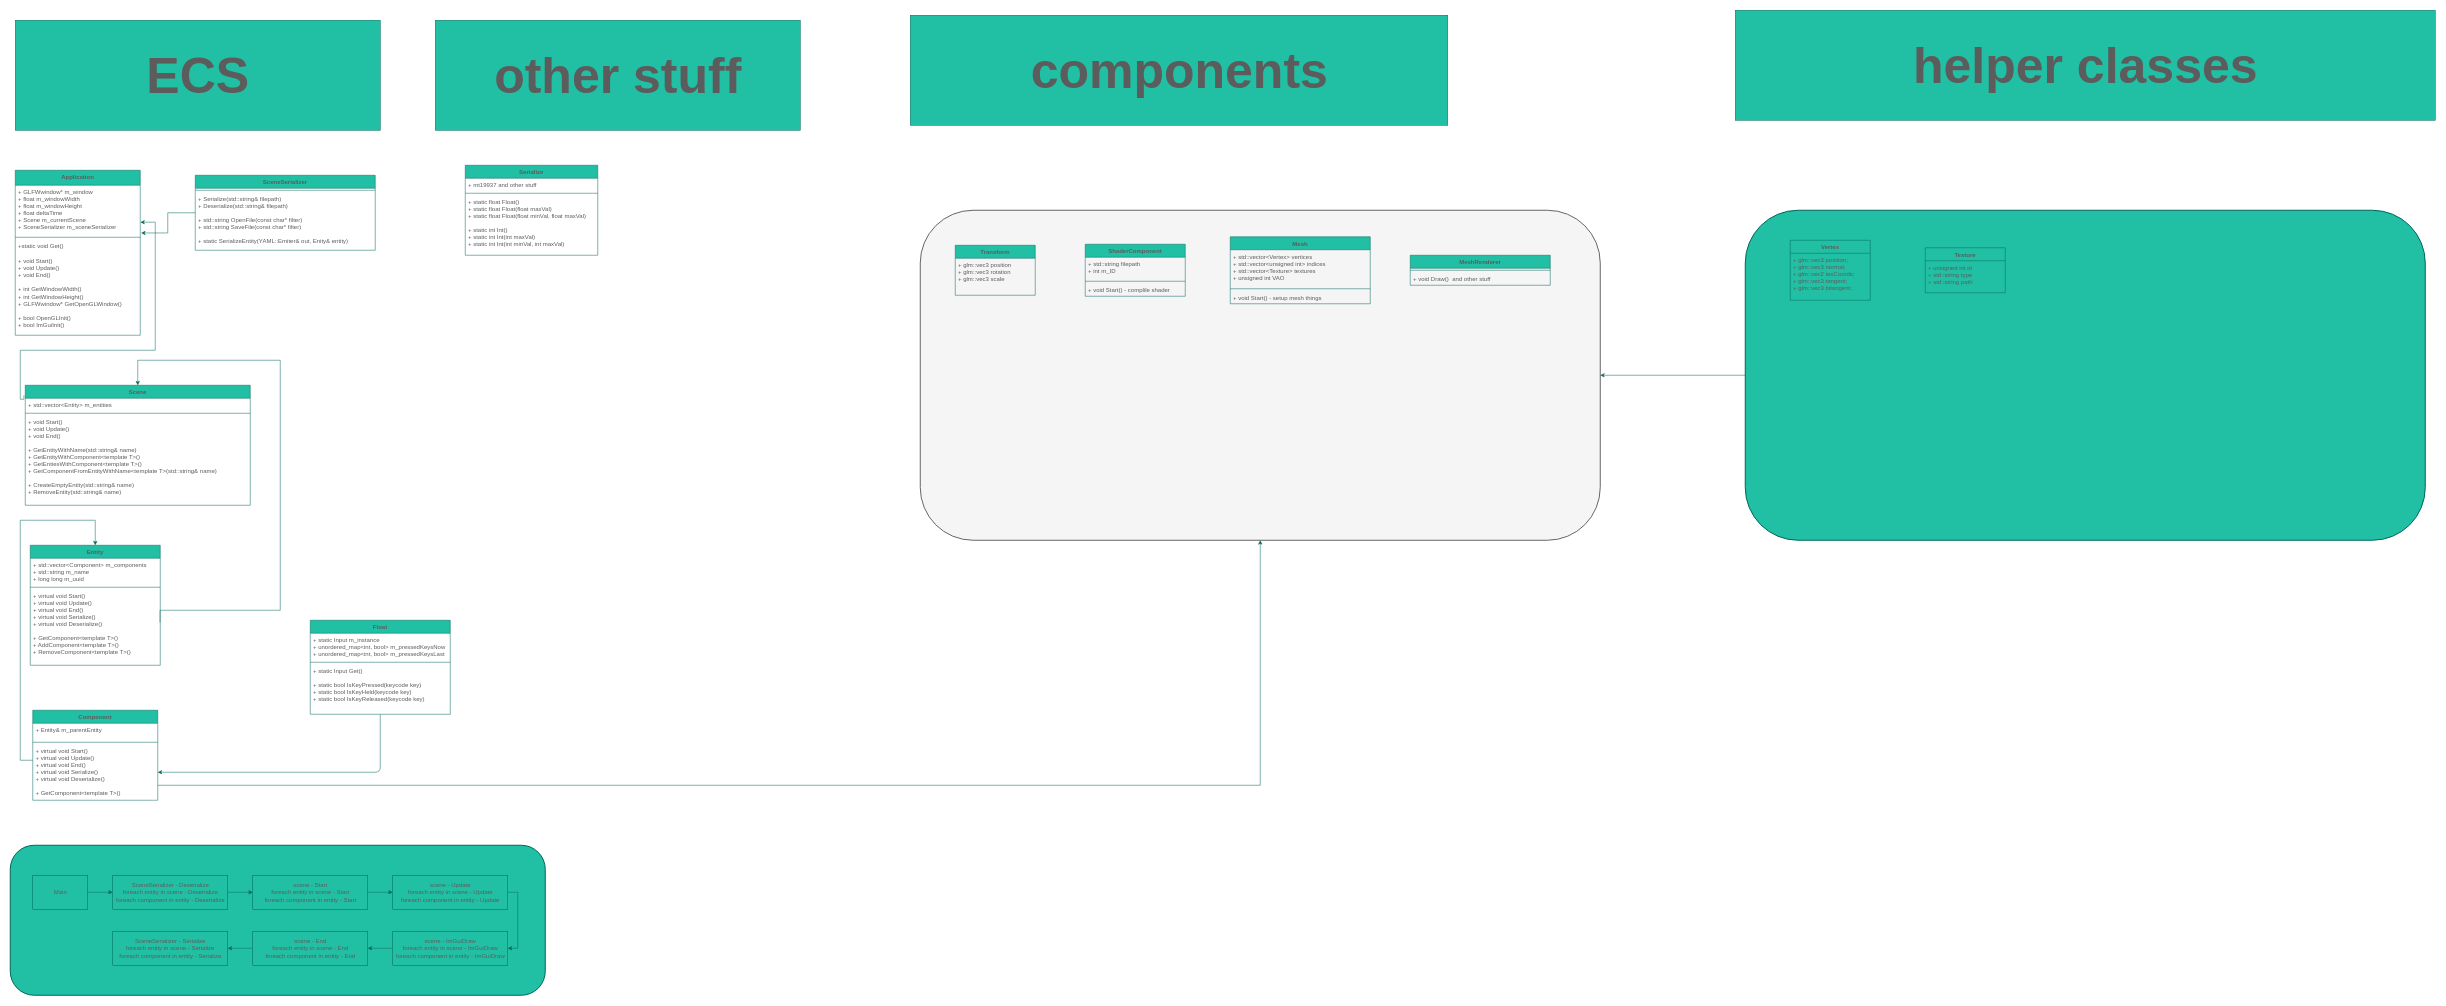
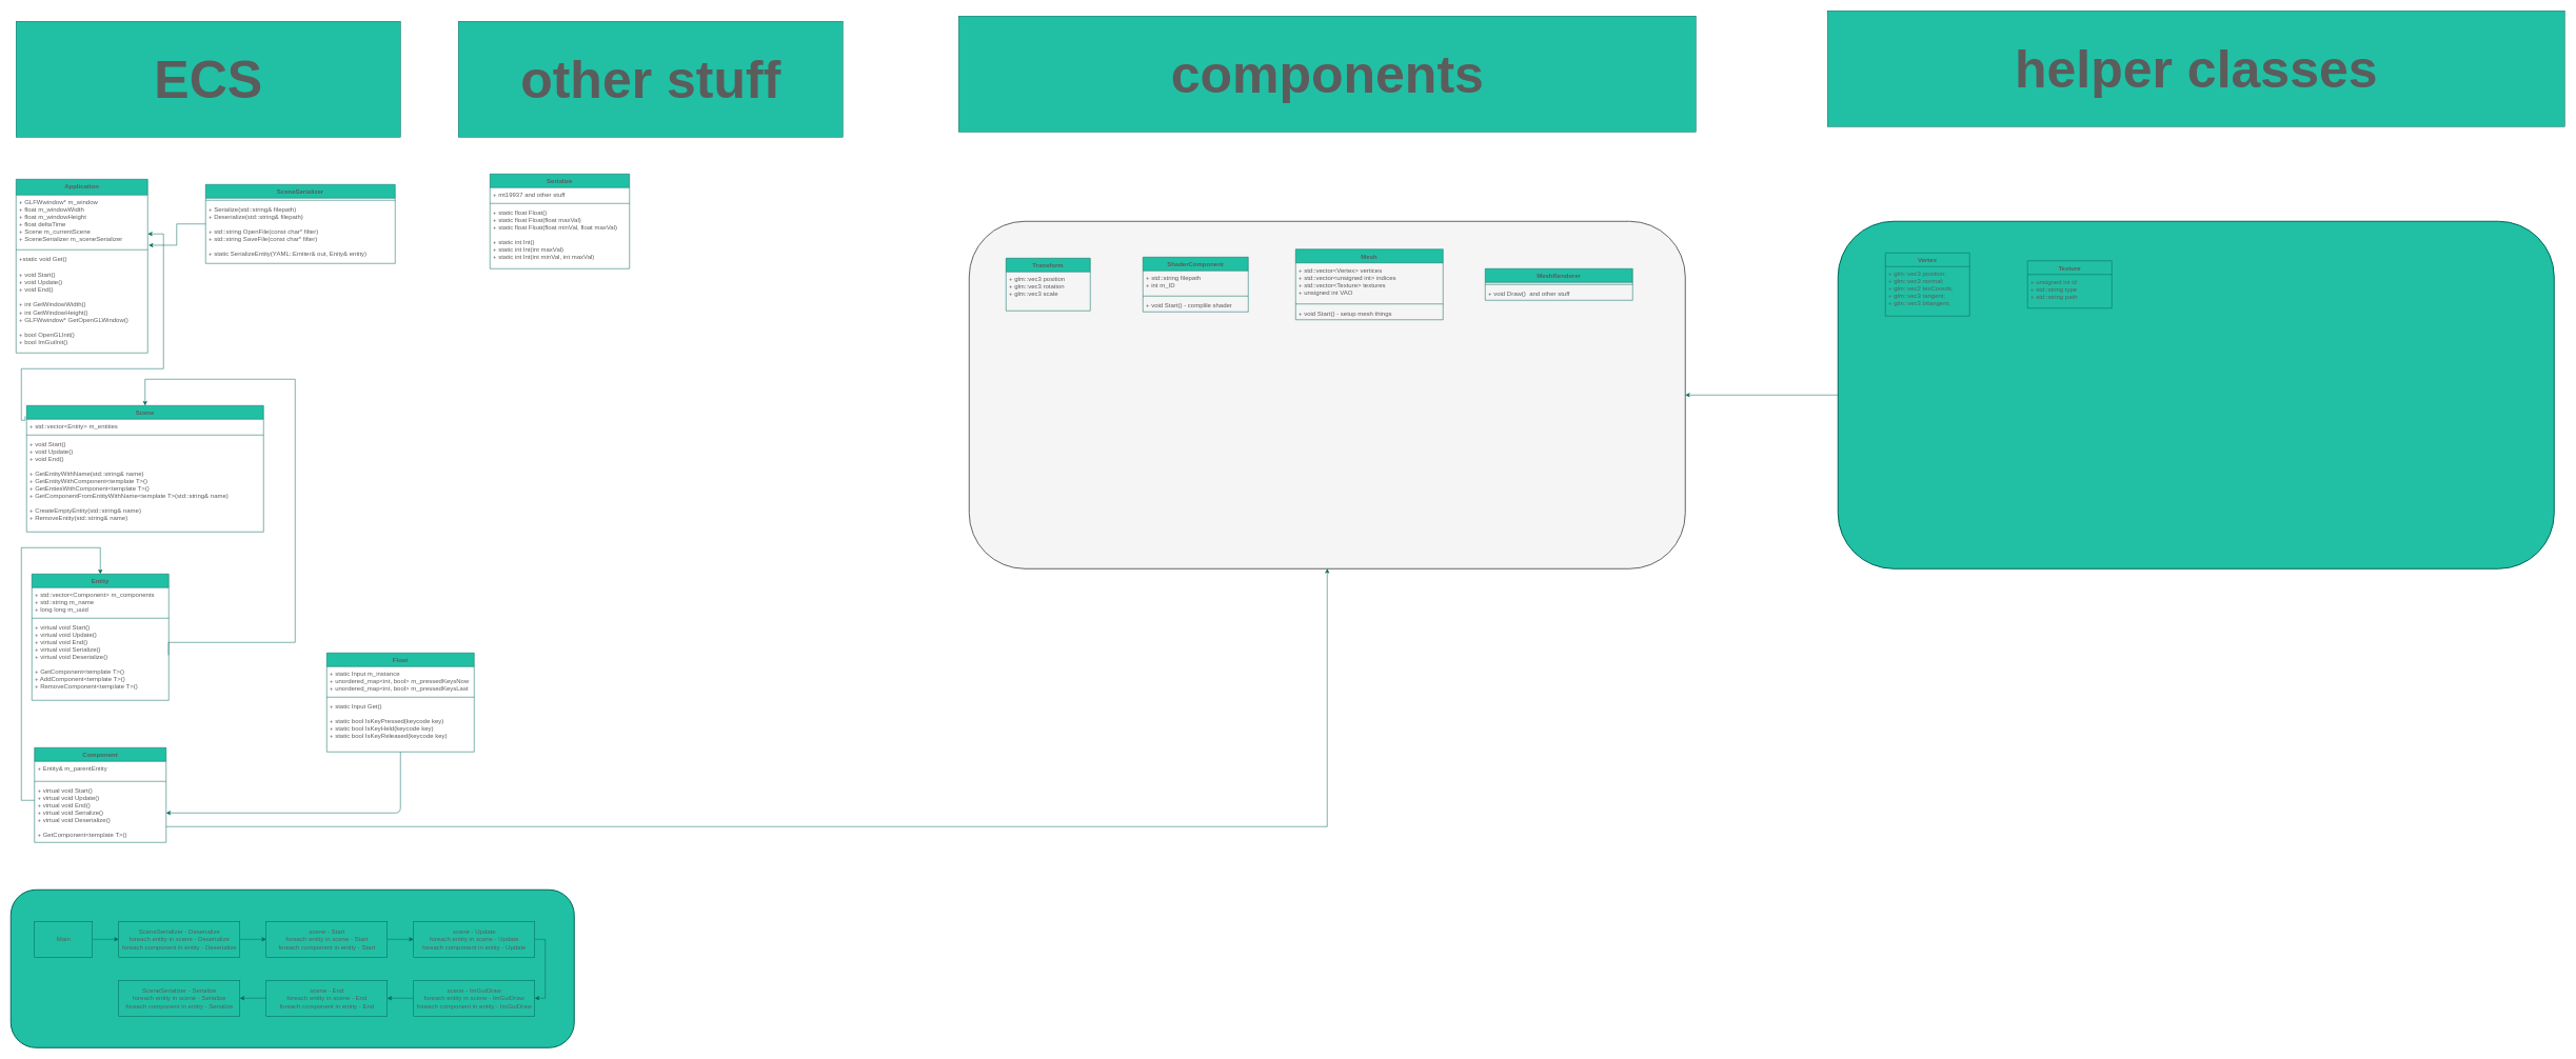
- <mxCell id="48" value="&lt;font style=&quot;font-size: 100px&quot;&gt;components&lt;/font&gt;" style="text;strokeColor=#006658;fillColor=#21C0A5;html=1;fontSize=24;fontStyle=1;verticalAlign=middle;align=center;rounded=0;sketch=0;fontColor=#5C5C5C;" parent="1" vertex="1"><mxGeometry x="1820" y="30" width="1075" height="220" as="geometry" /></mxCell>
+ <mxCell id="48" value="&lt;font style=&quot;font-size: 100px&quot;&gt;components&lt;/font&gt;" style="text;strokeColor=#006658;fillColor=#21C0A5;html=1;fontSize=24;fontStyle=1;verticalAlign=middle;align=center;rounded=0;sketch=0;fontColor=#5C5C5C;" parent="1" vertex="1"><mxGeometry x="1820" y="30" width="1400" height="220" as="geometry" /></mxCell>
